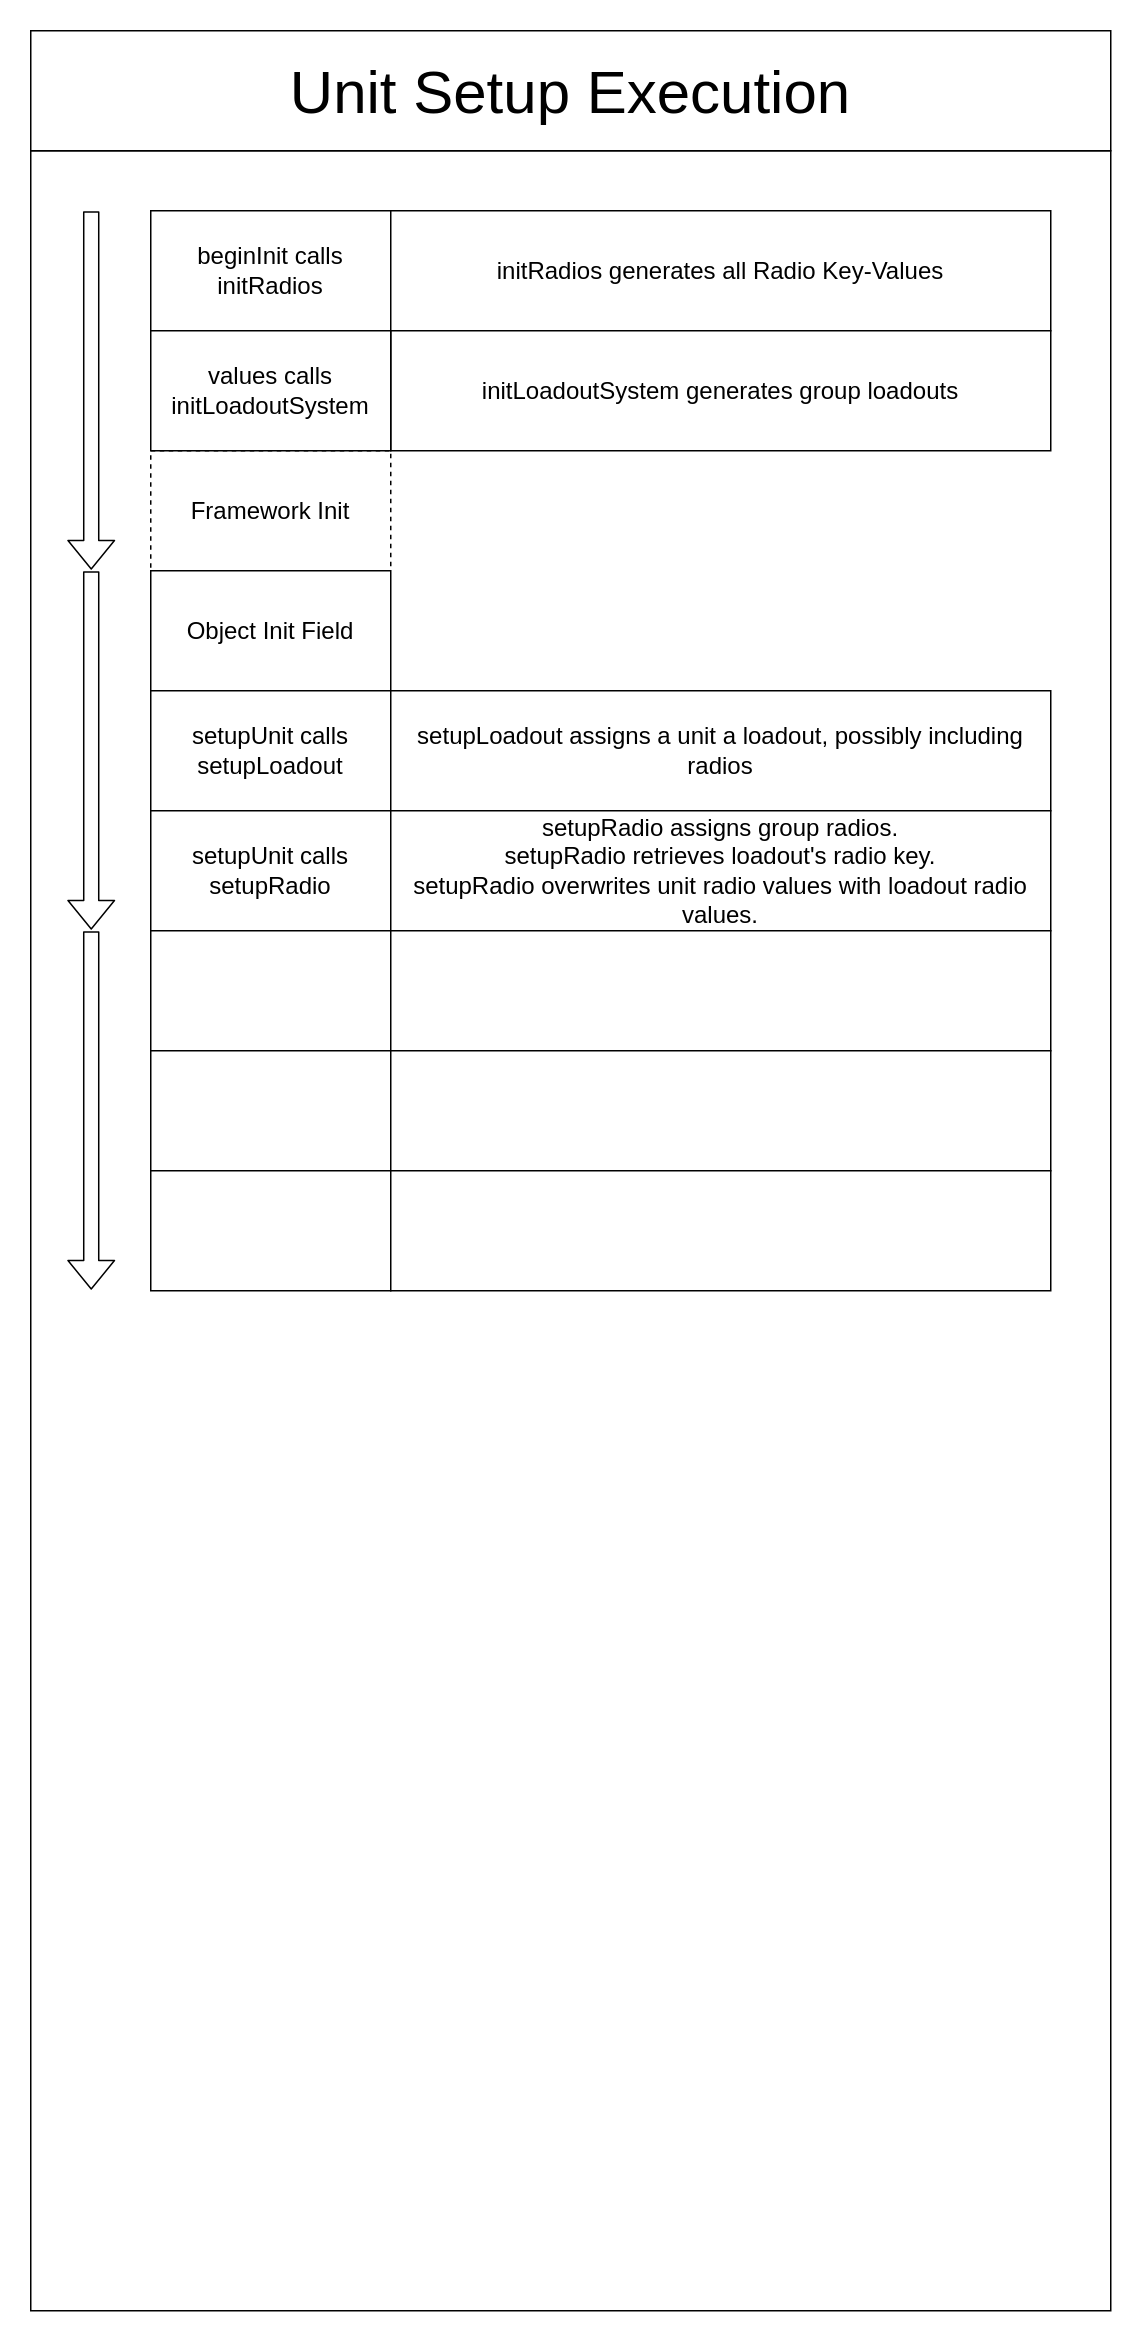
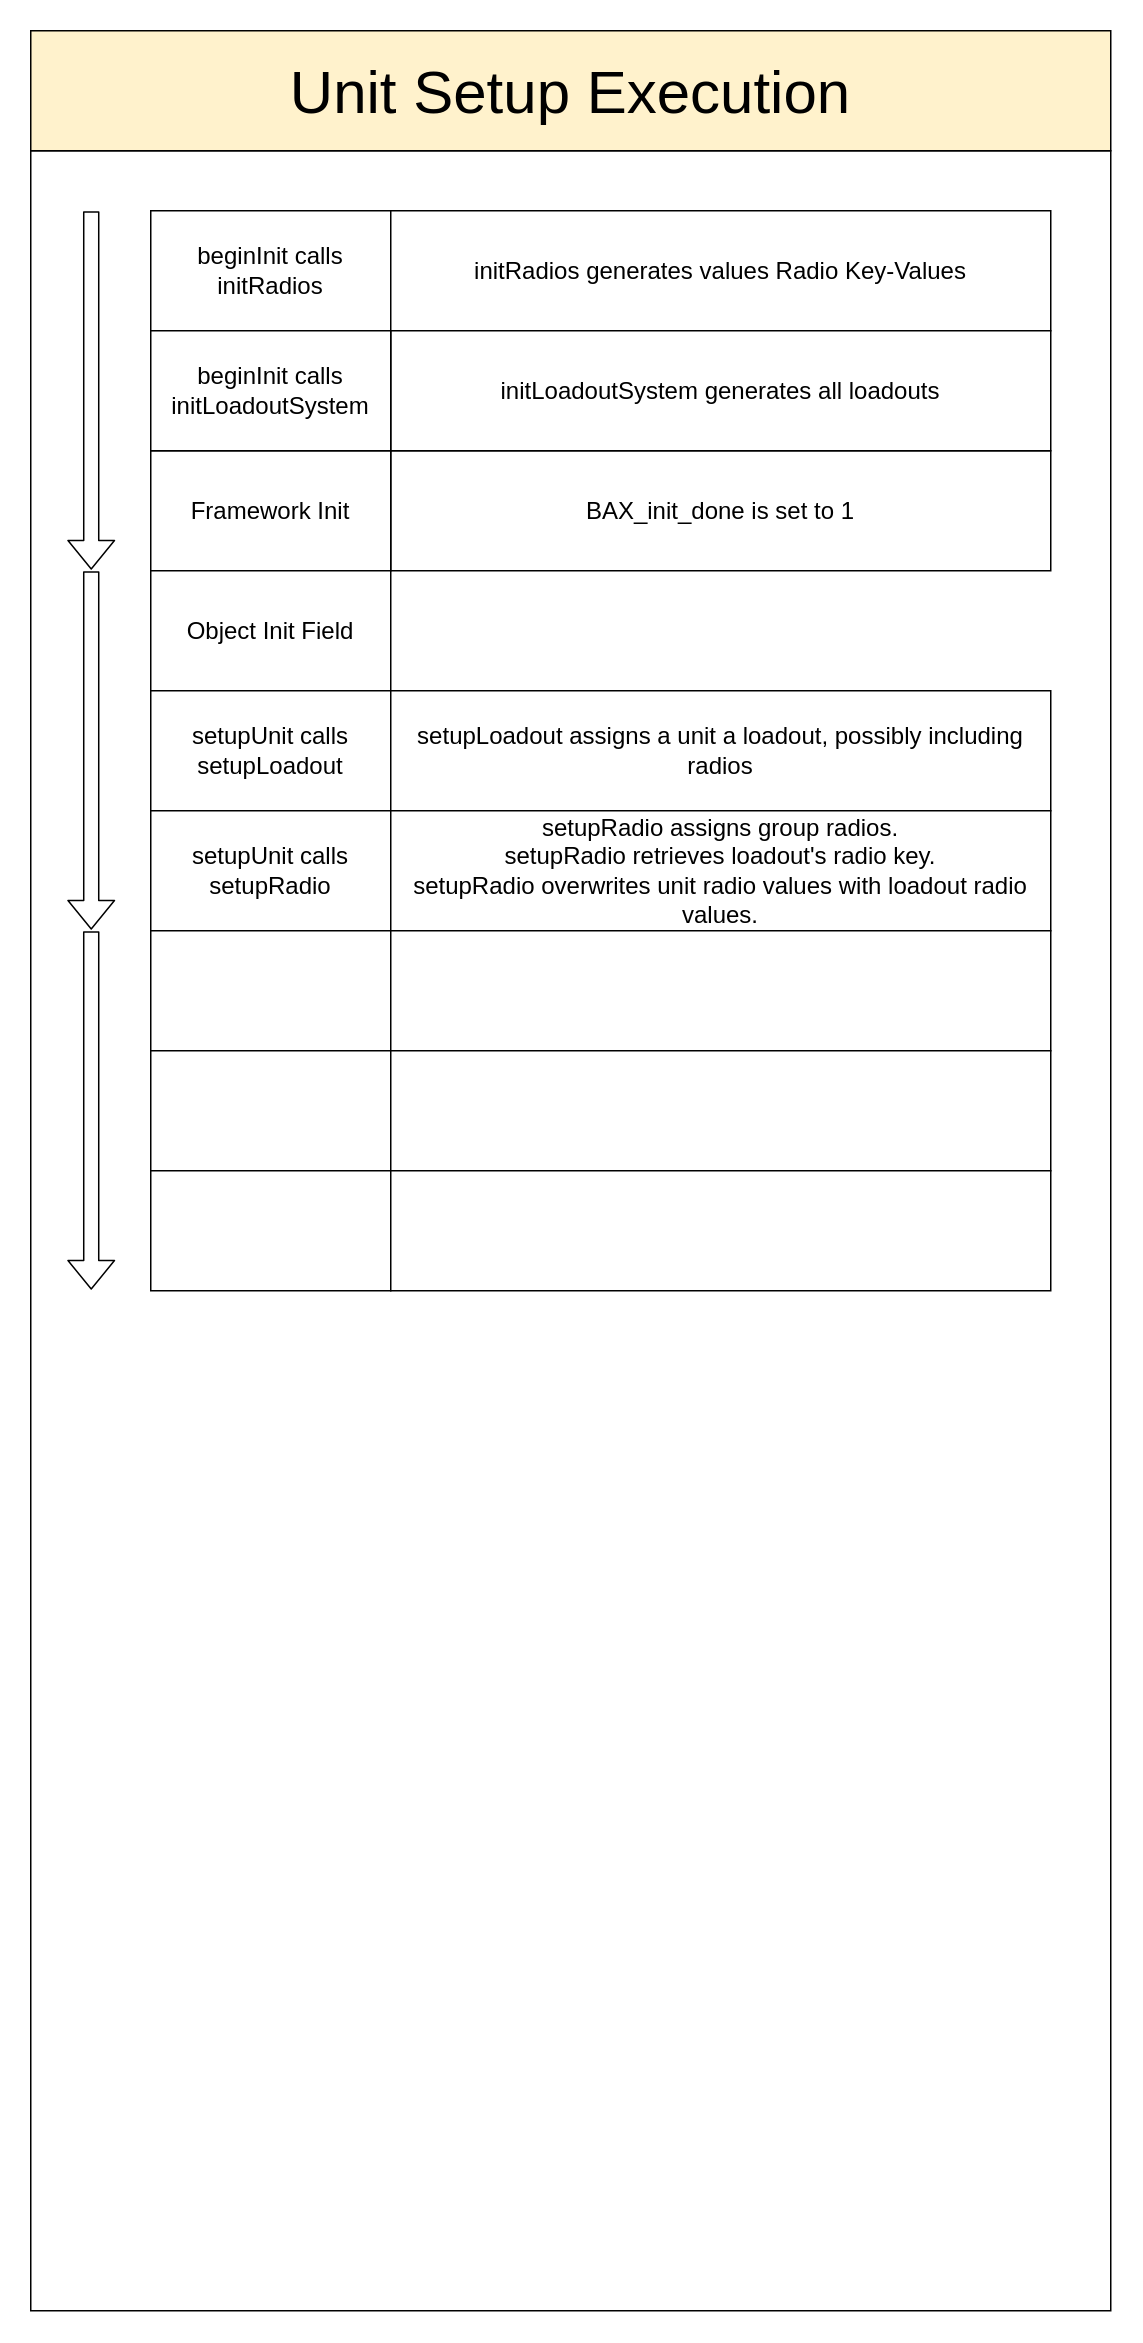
- <mxCell id="2" value="Unit Setup Execution" style="rounded=0;whiteSpace=wrap;html=1;fontSize=40;" parent="1" vertex="1"><mxGeometry x="20" y="20" width="720" height="80" as="geometry" /></mxCell>
+ <mxCell id="2" value="Unit Setup Execution" style="rounded=0;whiteSpace=wrap;html=1;fontSize=40;fillColor=#fff2cc;" parent="1" vertex="1"><mxGeometry x="20" y="20" width="720" height="80" as="geometry" /></mxCell>
- <mxCell id="9" value="initRadios generates all Radio Key-Values" style="rounded=0;whiteSpace=wrap;html=1;fontSize=16;fillColor=default;strokeColor=default;" vertex="1" parent="1"><mxGeometry x="260" y="140" width="440" height="80" as="geometry" /></mxCell>
+ <mxCell id="9" value="initRadios generates values Radio Key-Values" style="rounded=0;whiteSpace=wrap;html=1;fontSize=16;fillColor=default;strokeColor=default;" vertex="1" parent="1"><mxGeometry x="260" y="140" width="440" height="80" as="geometry" /></mxCell>
- <mxCell id="12" value="values calls initLoadoutSystem" style="rounded=0;whiteSpace=wrap;html=1;fontSize=16;fillColor=default;strokeColor=default;" vertex="1" parent="1"><mxGeometry x="100" y="220" width="160" height="80" as="geometry" /></mxCell>
+ <mxCell id="12" value="beginInit calls initLoadoutSystem" style="rounded=0;whiteSpace=wrap;html=1;fontSize=16;fillColor=default;strokeColor=default;" vertex="1" parent="1"><mxGeometry x="100" y="220" width="160" height="80" as="geometry" /></mxCell>
- <mxCell id="10" value="initLoadoutSystem generates group loadouts" style="rounded=0;whiteSpace=wrap;html=1;fontSize=16;fillColor=default;strokeColor=default;" vertex="1" parent="1"><mxGeometry x="260" y="220" width="440" height="80" as="geometry" /></mxCell>
+ <mxCell id="10" value="initLoadoutSystem generates all loadouts" style="rounded=0;whiteSpace=wrap;html=1;fontSize=16;fillColor=default;strokeColor=default;" vertex="1" parent="1"><mxGeometry x="260" y="220" width="440" height="80" as="geometry" /></mxCell>
- <mxCell id="6" value="Framework Init" style="rounded=0;whiteSpace=wrap;html=1;fontSize=16;fillColor=default;strokeColor=default;dashed=1;" parent="1" vertex="1"><mxGeometry x="100" y="300" width="160" height="80" as="geometry" /></mxCell>
+ <mxCell id="6" value="Framework Init" style="rounded=0;whiteSpace=wrap;html=1;fontSize=16;fillColor=default;strokeColor=default;" parent="1" vertex="1"><mxGeometry x="100" y="300" width="160" height="80" as="geometry" /></mxCell>
+ <mxCell id="4" value="BAX_init_done is set to 1" style="rounded=0;whiteSpace=wrap;html=1;fontSize=16;fillColor=default;strokeColor=default;" parent="1" vertex="1"><mxGeometry x="260" y="300" width="440" height="80" as="geometry" /></mxCell>
